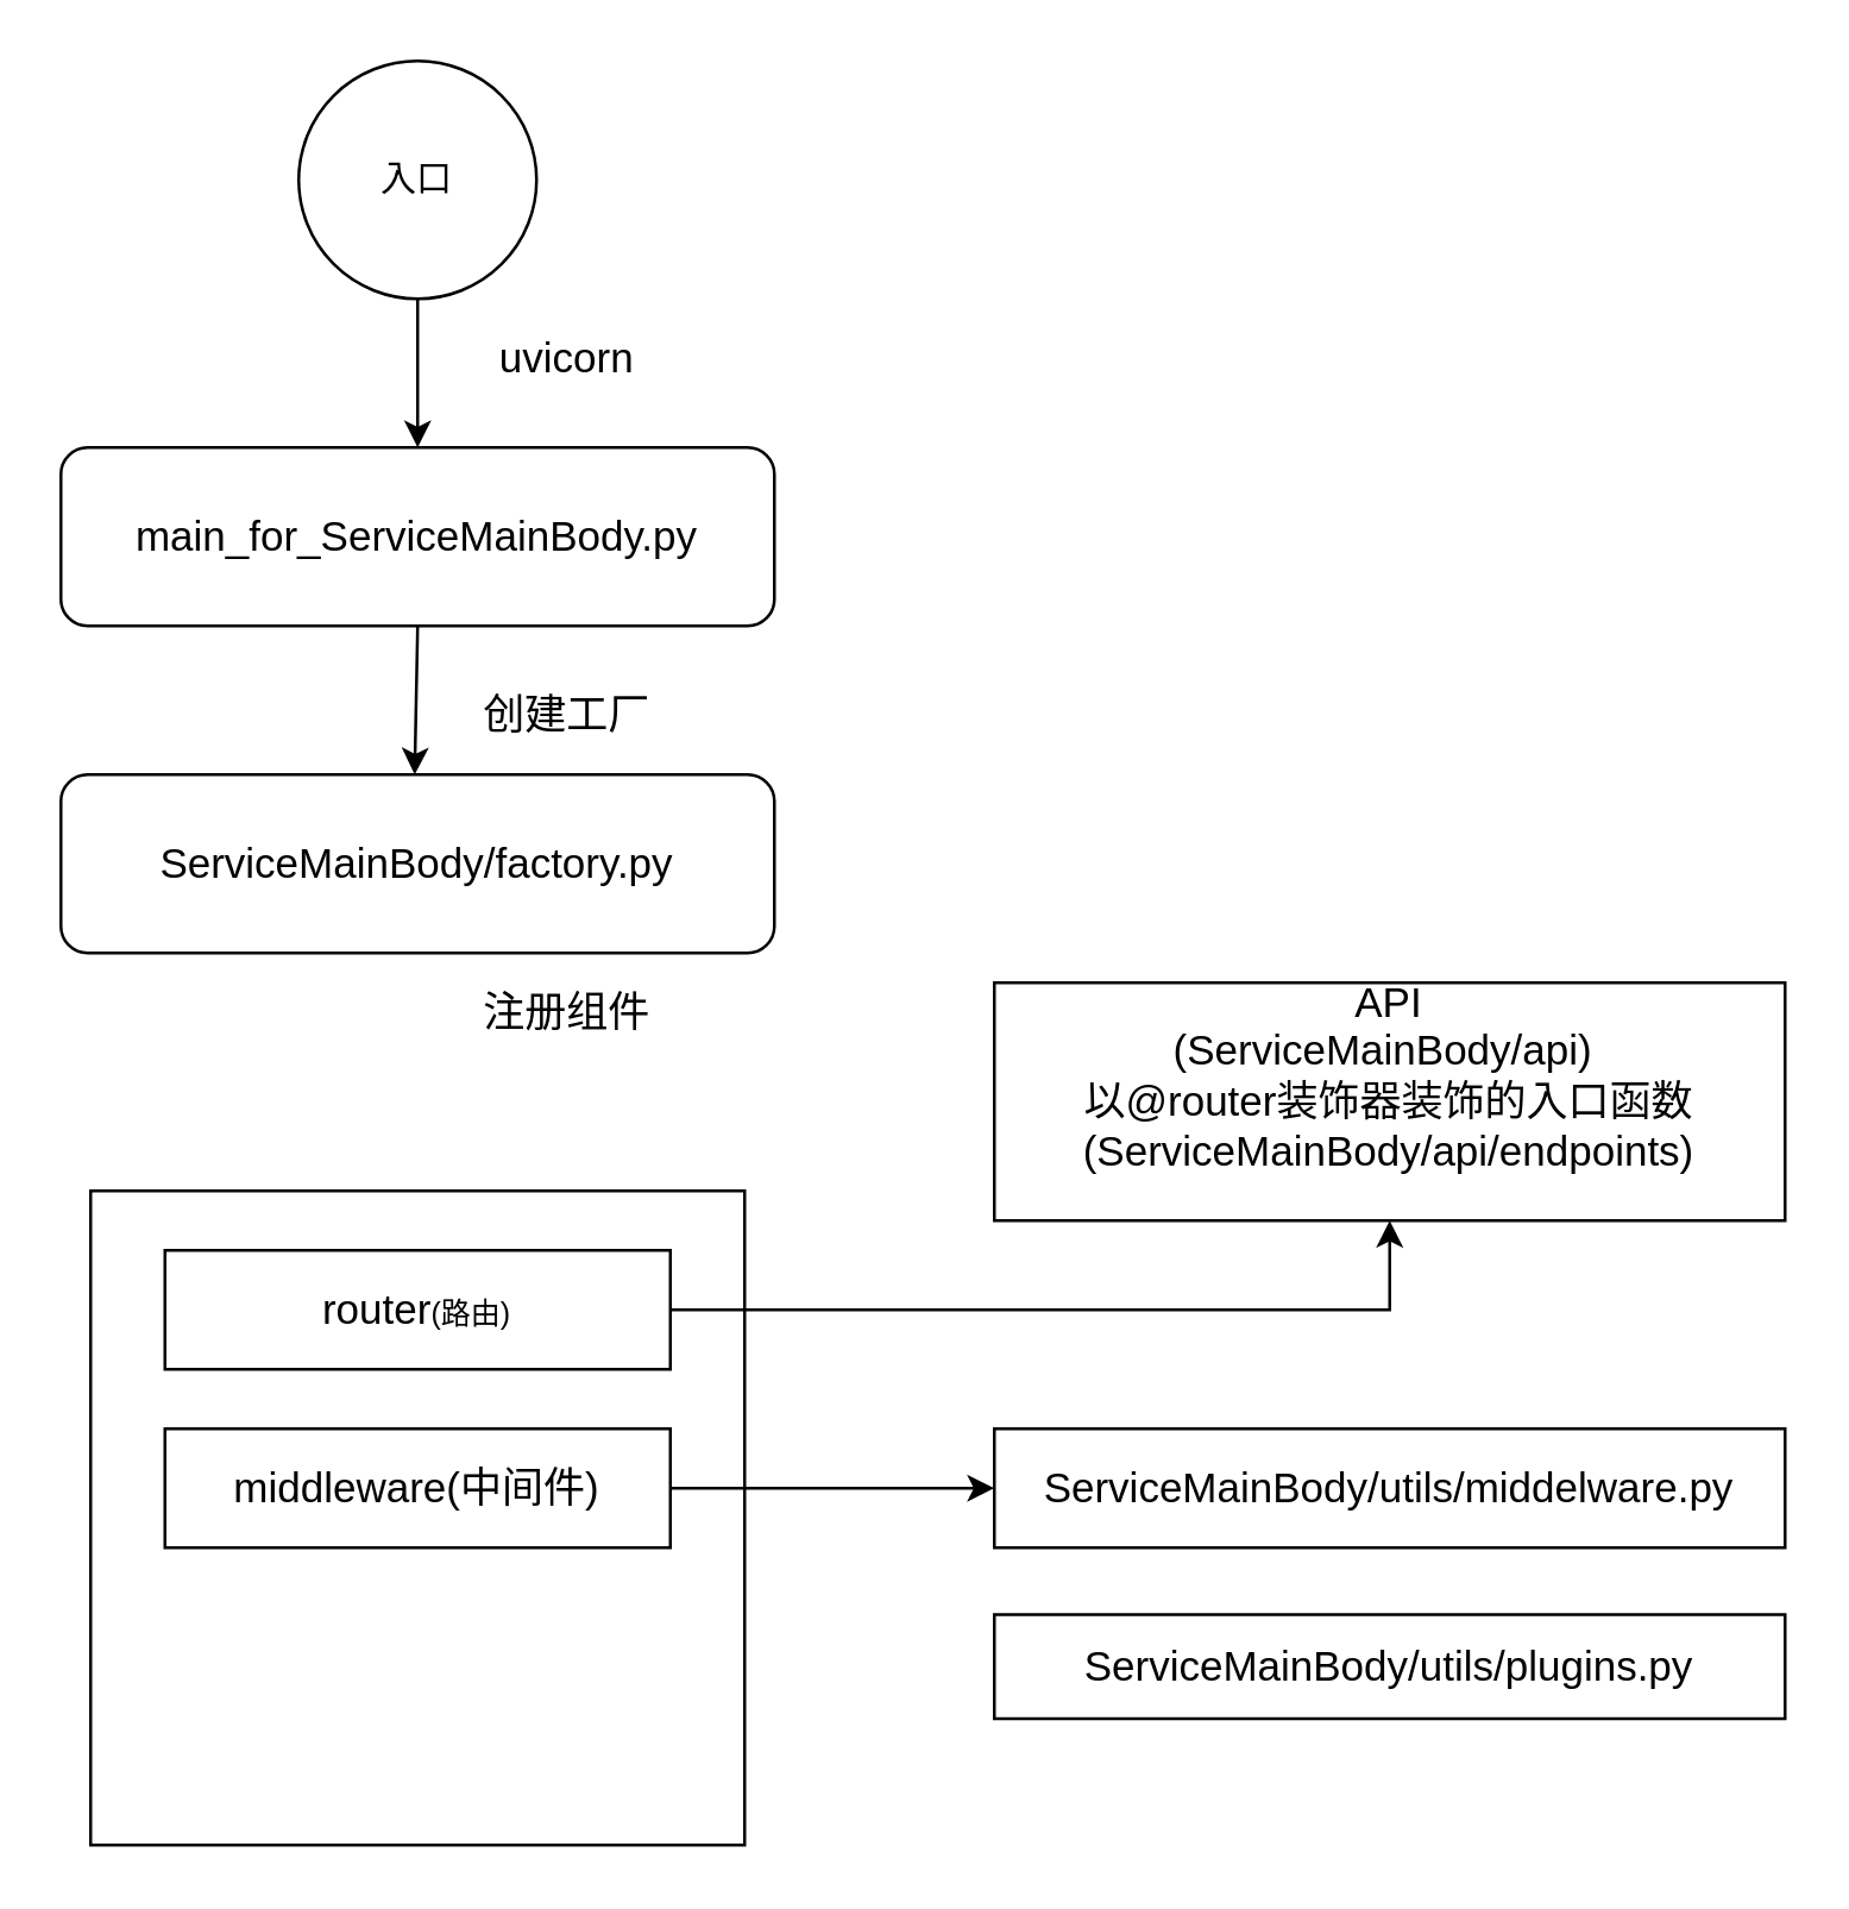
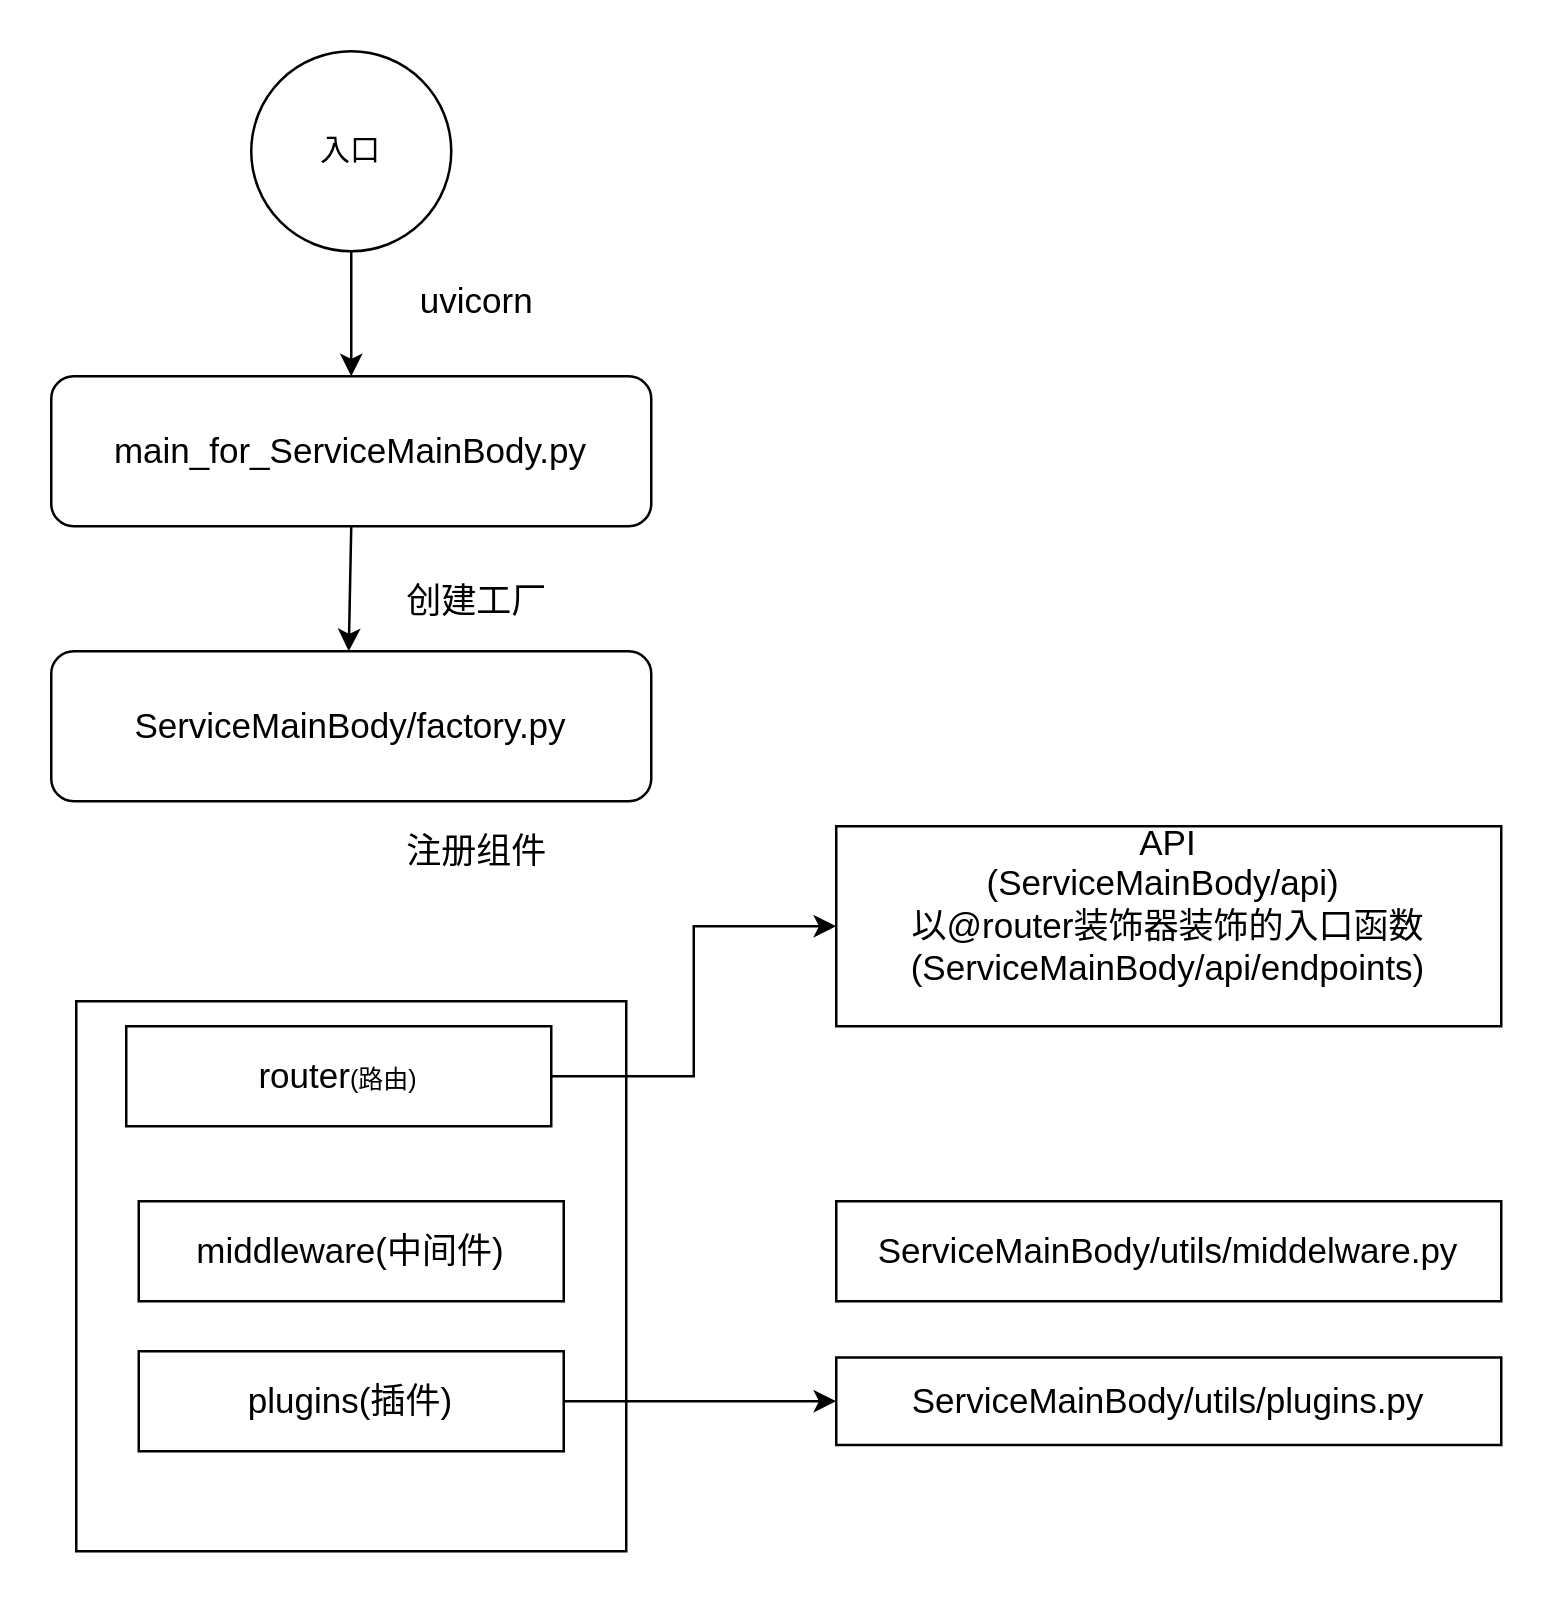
- <mxCell id="11" value="&lt;font style=&quot;font-size: 14px&quot;&gt;router&lt;/font&gt;&lt;font size=&quot;1&quot;&gt;(路由)&lt;/font&gt;" style="rounded=0;whiteSpace=wrap;html=1;" vertex="1" parent="1"><mxGeometry x="55" y="420" width="170" height="40" as="geometry" /></mxCell>
+ <mxCell id="11" value="&lt;font style=&quot;font-size: 14px&quot;&gt;router&lt;/font&gt;&lt;font size=&quot;1&quot;&gt;(路由)&lt;/font&gt;" style="rounded=0;whiteSpace=wrap;html=1;" vertex="1" parent="1"><mxGeometry x="50" y="410" width="170" height="40" as="geometry" /></mxCell>
- <mxCell id="12" style="edgeStyle=orthogonalEdgeStyle;rounded=0;orthogonalLoop=1;jettySize=auto;html=1;" edge="1" parent="1" source="13" target="16"><mxGeometry relative="1" as="geometry"><mxPoint x="330" y="500" as="targetPoint" /></mxGeometry></mxCell>
+ <mxCell id="15" value="&lt;font style=&quot;font-size: 14px&quot;&gt;plugins(插件)&lt;/font&gt;" style="rounded=0;whiteSpace=wrap;html=1;" vertex="1" parent="1"><mxGeometry x="55" y="540" width="170" height="40" as="geometry" /></mxCell>
+ <mxCell id="14" style="edgeStyle=orthogonalEdgeStyle;rounded=0;orthogonalLoop=1;jettySize=auto;html=1;" edge="1" parent="1" source="15" target="17"><mxGeometry relative="1" as="geometry"><mxPoint x="330" y="560" as="targetPoint" /></mxGeometry></mxCell>
